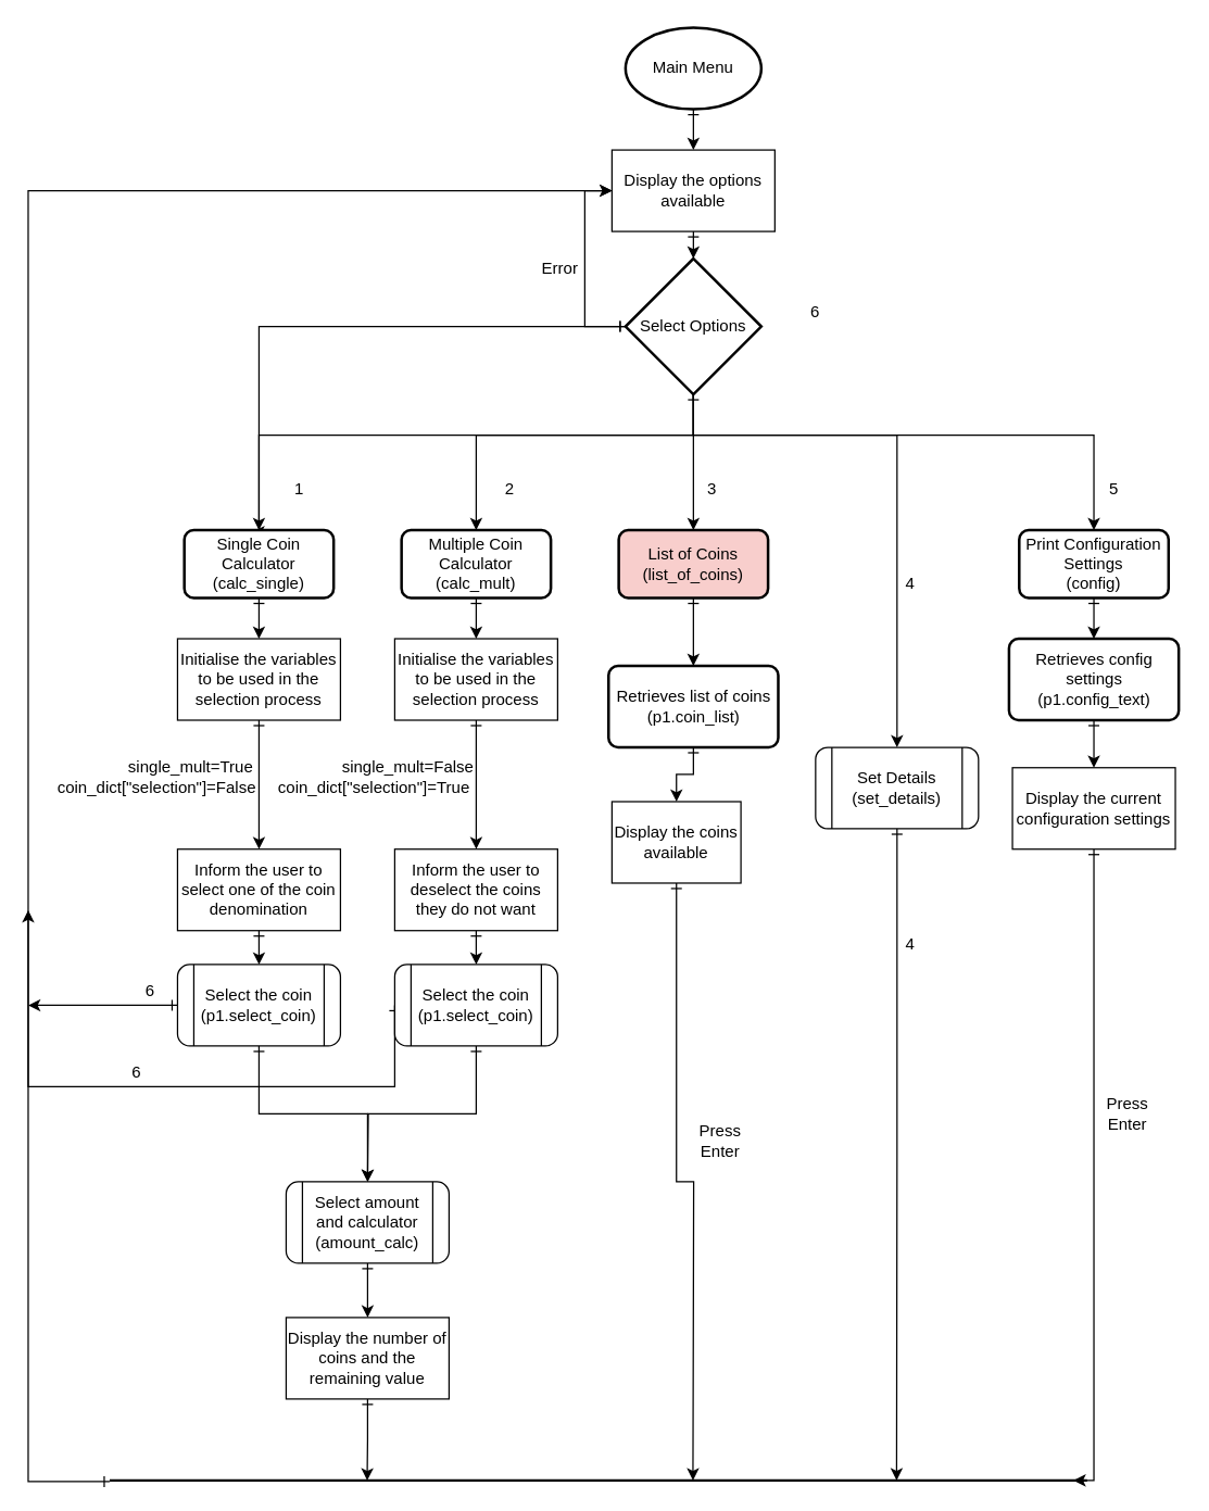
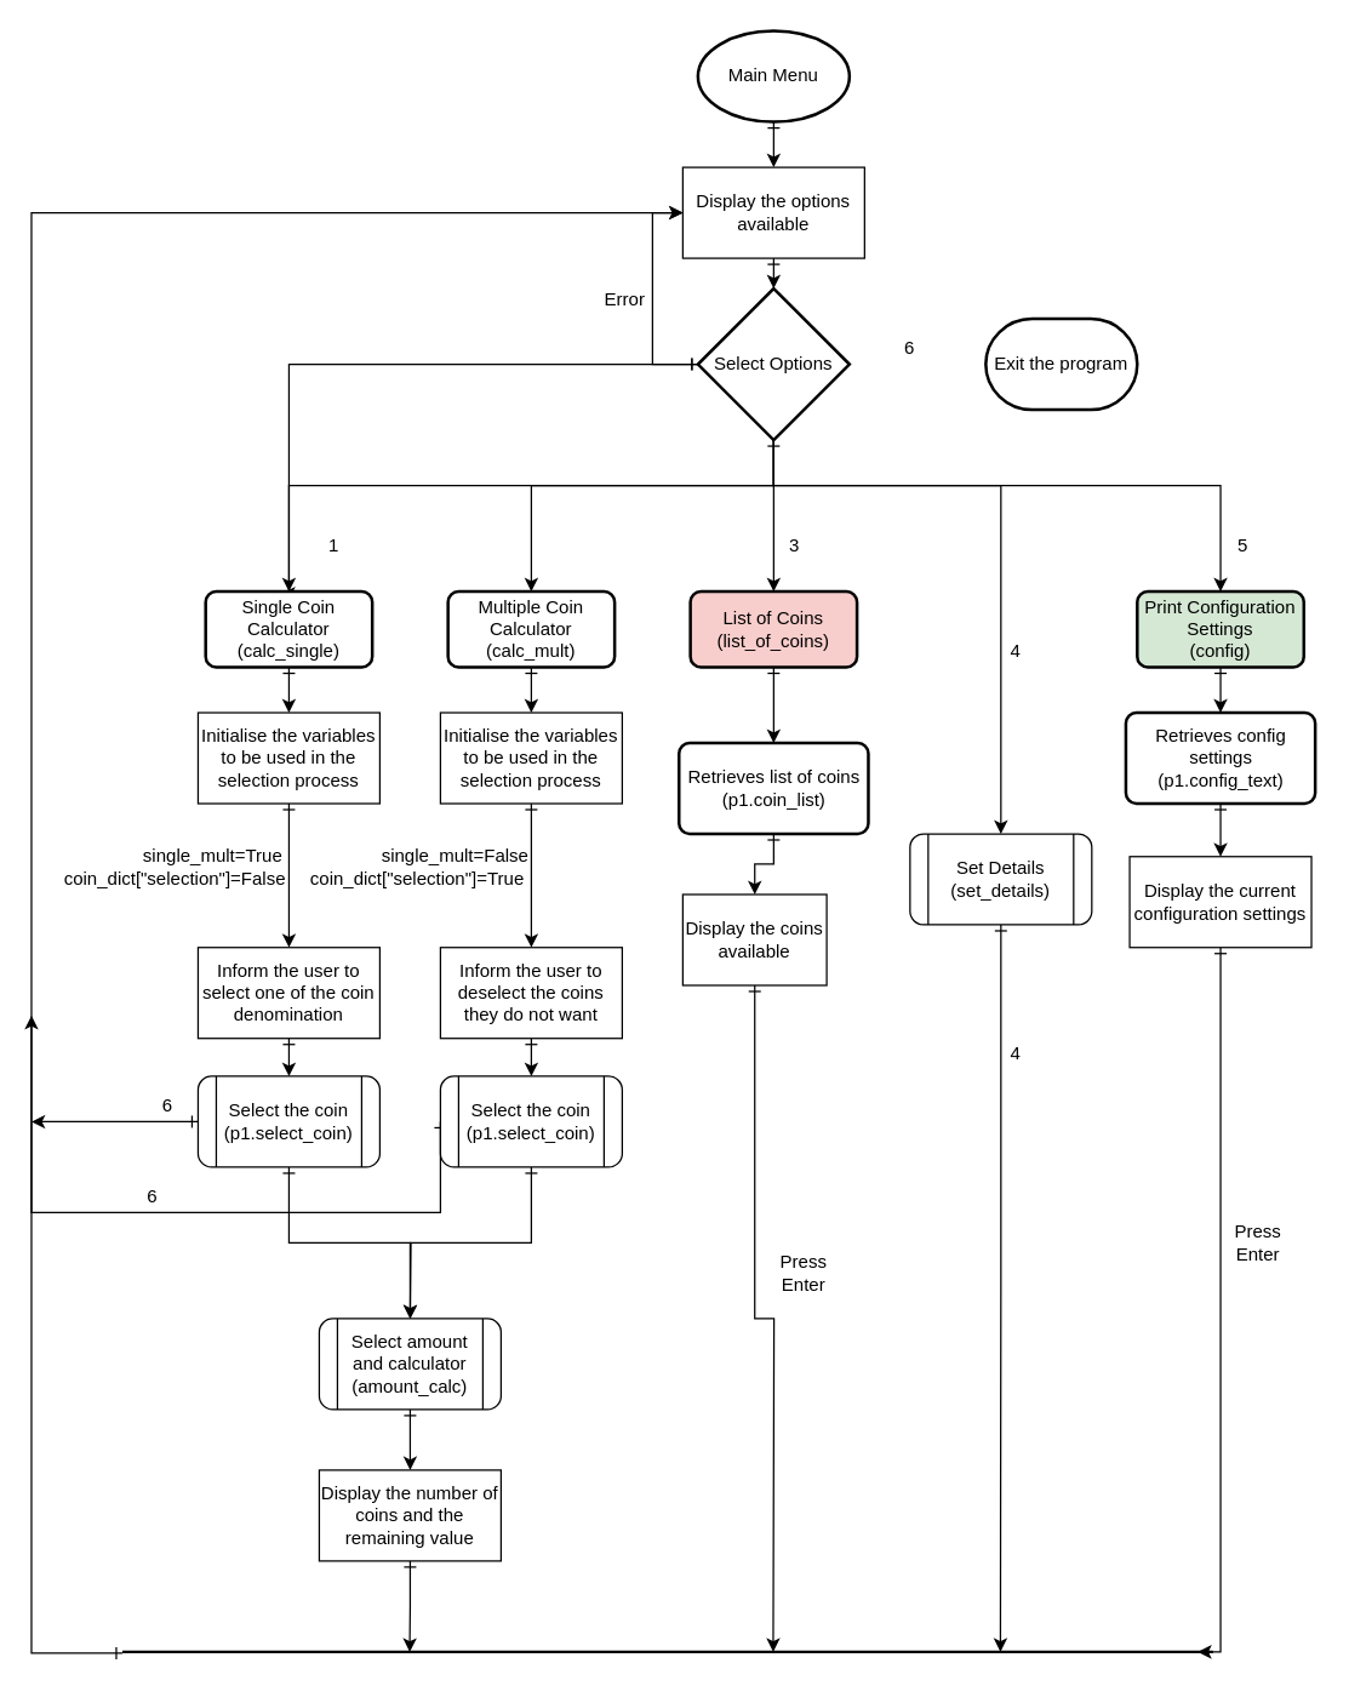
+ <mxCell id="49" value="Exit the program" style="strokeWidth=2;html=1;shape=mxgraph.flowchart.terminator;whiteSpace=wrap;" vertex="1" parent="1"><mxGeometry x="650" y="210" width="100" height="60" as="geometry" /></mxCell>
- <mxCell id="7" value="2" style="text;html=1;strokeColor=none;fillColor=none;align=center;verticalAlign=middle;whiteSpace=wrap;rounded=0;" vertex="1" parent="1"><mxGeometry x="355" y="350" width="40" height="20" as="geometry" /></mxCell>
- <mxCell id="18" value="&lt;span&gt;Print Configuration Settings&lt;br&gt;(config)&lt;br&gt;&lt;/span&gt;" style="rounded=1;whiteSpace=wrap;html=1;absoluteArcSize=1;arcSize=14;strokeWidth=2;" vertex="1" parent="1"><mxGeometry x="750" y="390" width="110" height="50" as="geometry" /></mxCell>
+ <mxCell id="18" value="&lt;span&gt;Print Configuration Settings&lt;br&gt;(config)&lt;br&gt;&lt;/span&gt;" style="rounded=1;whiteSpace=wrap;html=1;absoluteArcSize=1;arcSize=14;strokeWidth=2;fillColor=#d5e8d4;" vertex="1" parent="1"><mxGeometry x="750" y="390" width="110" height="50" as="geometry" /></mxCell>
